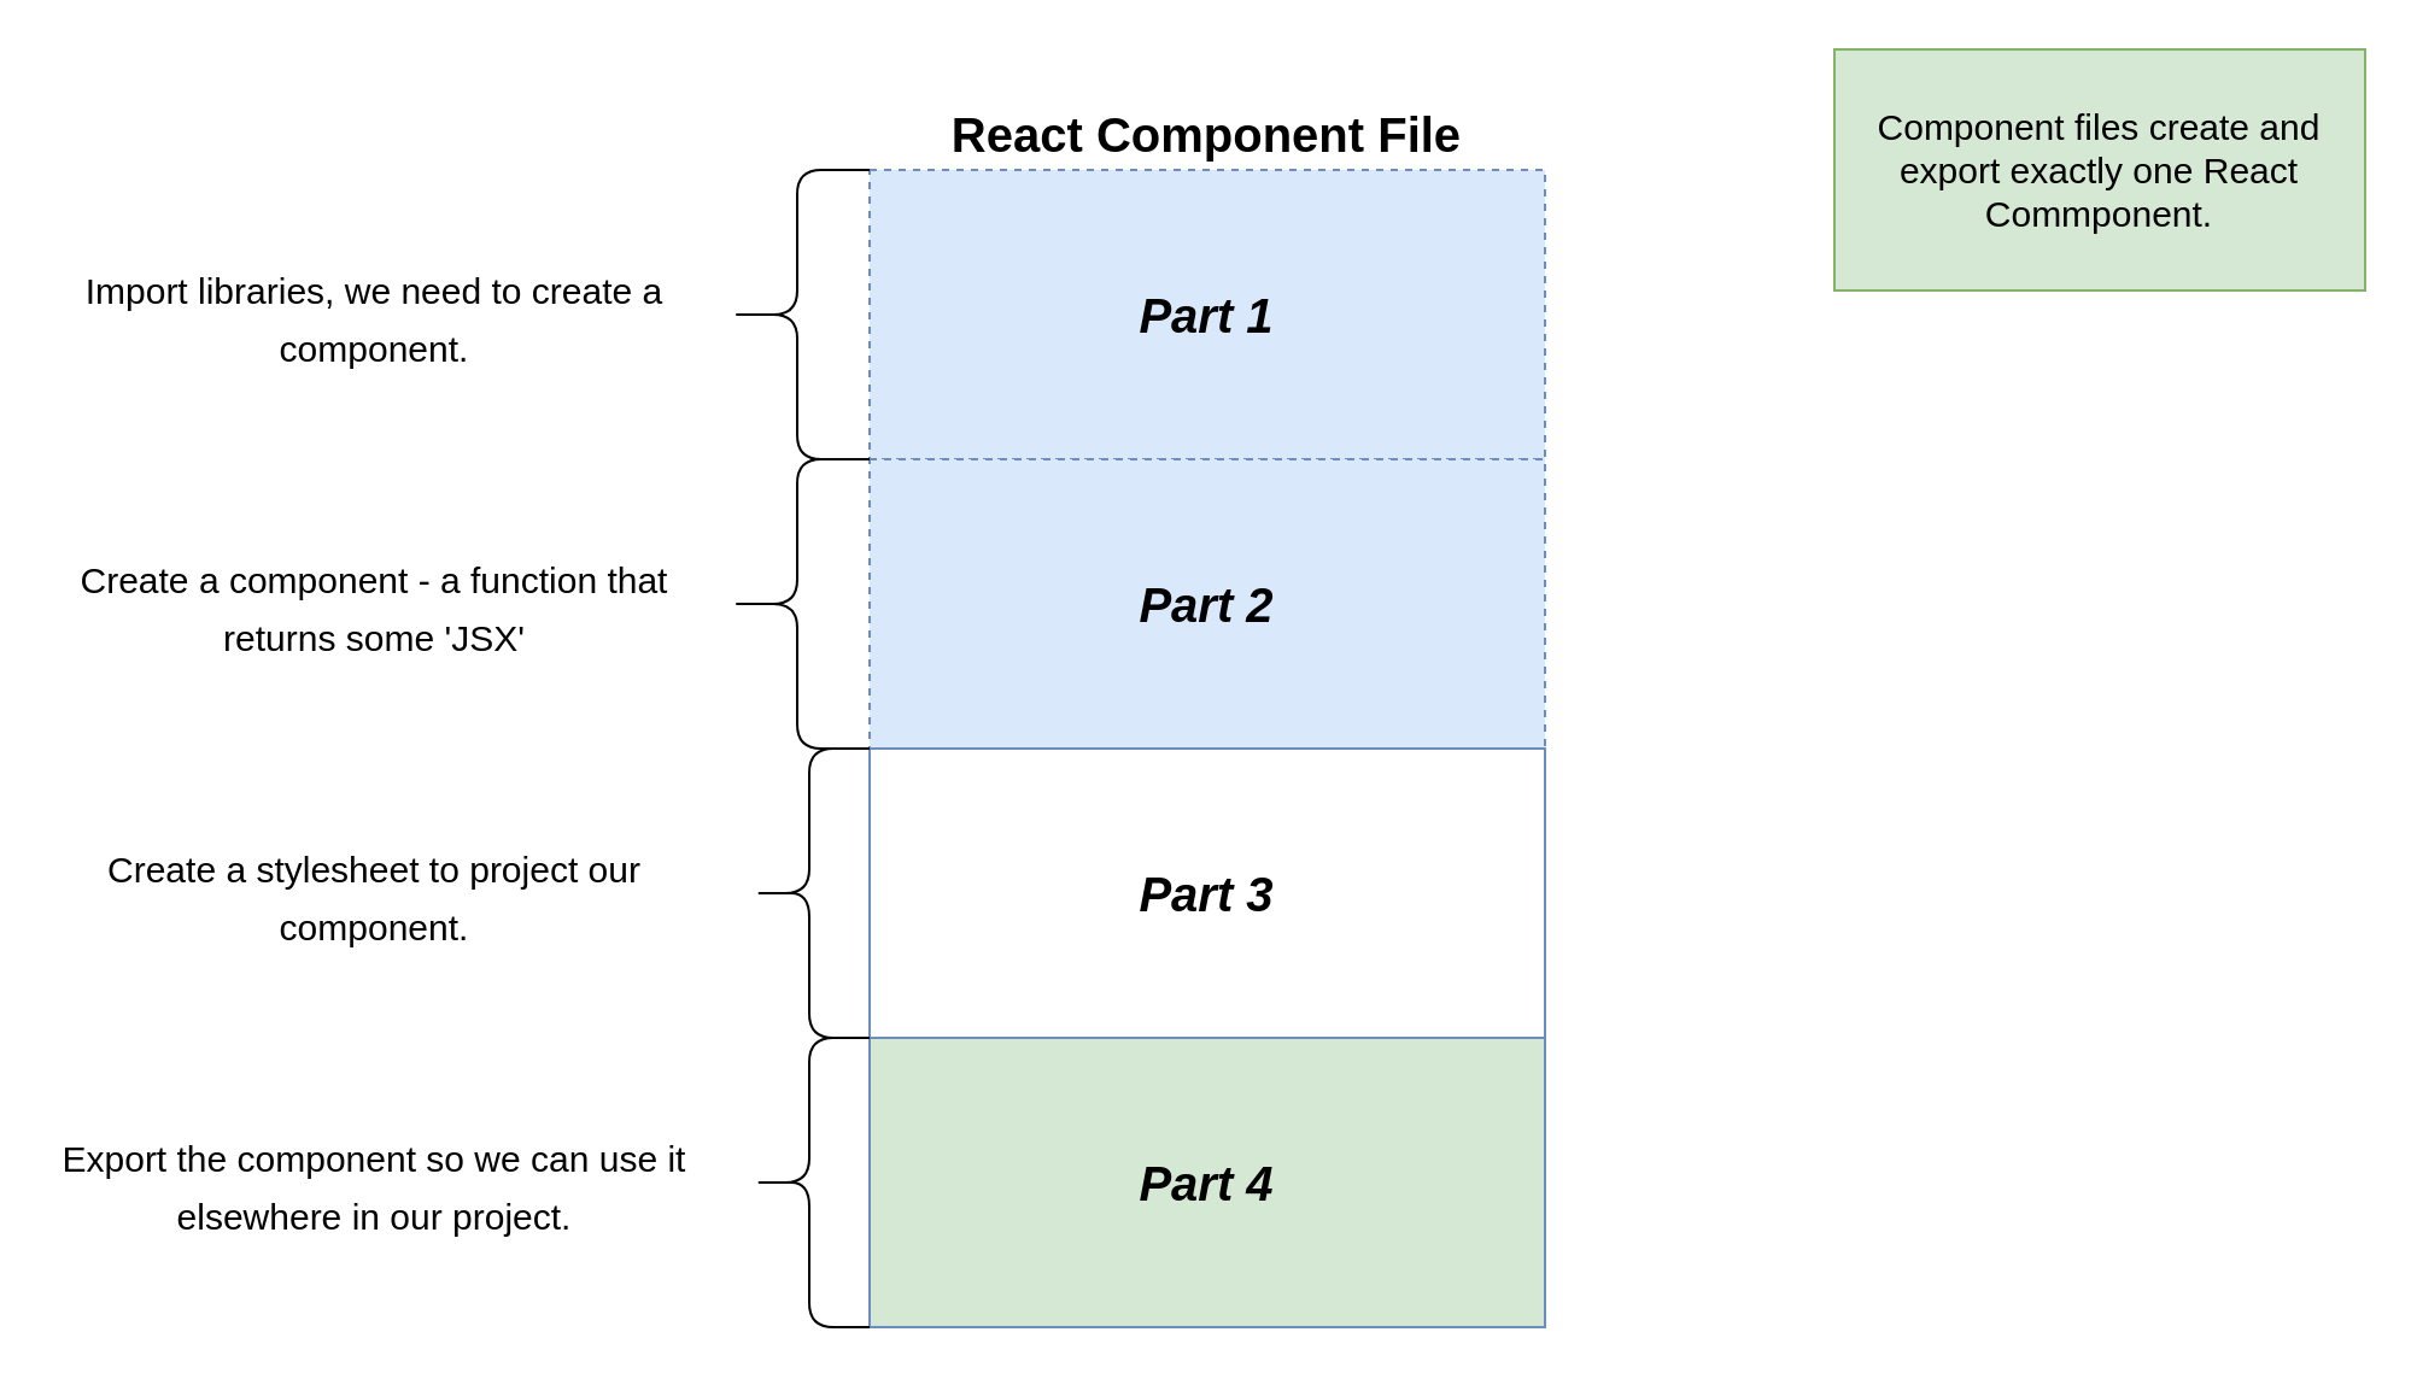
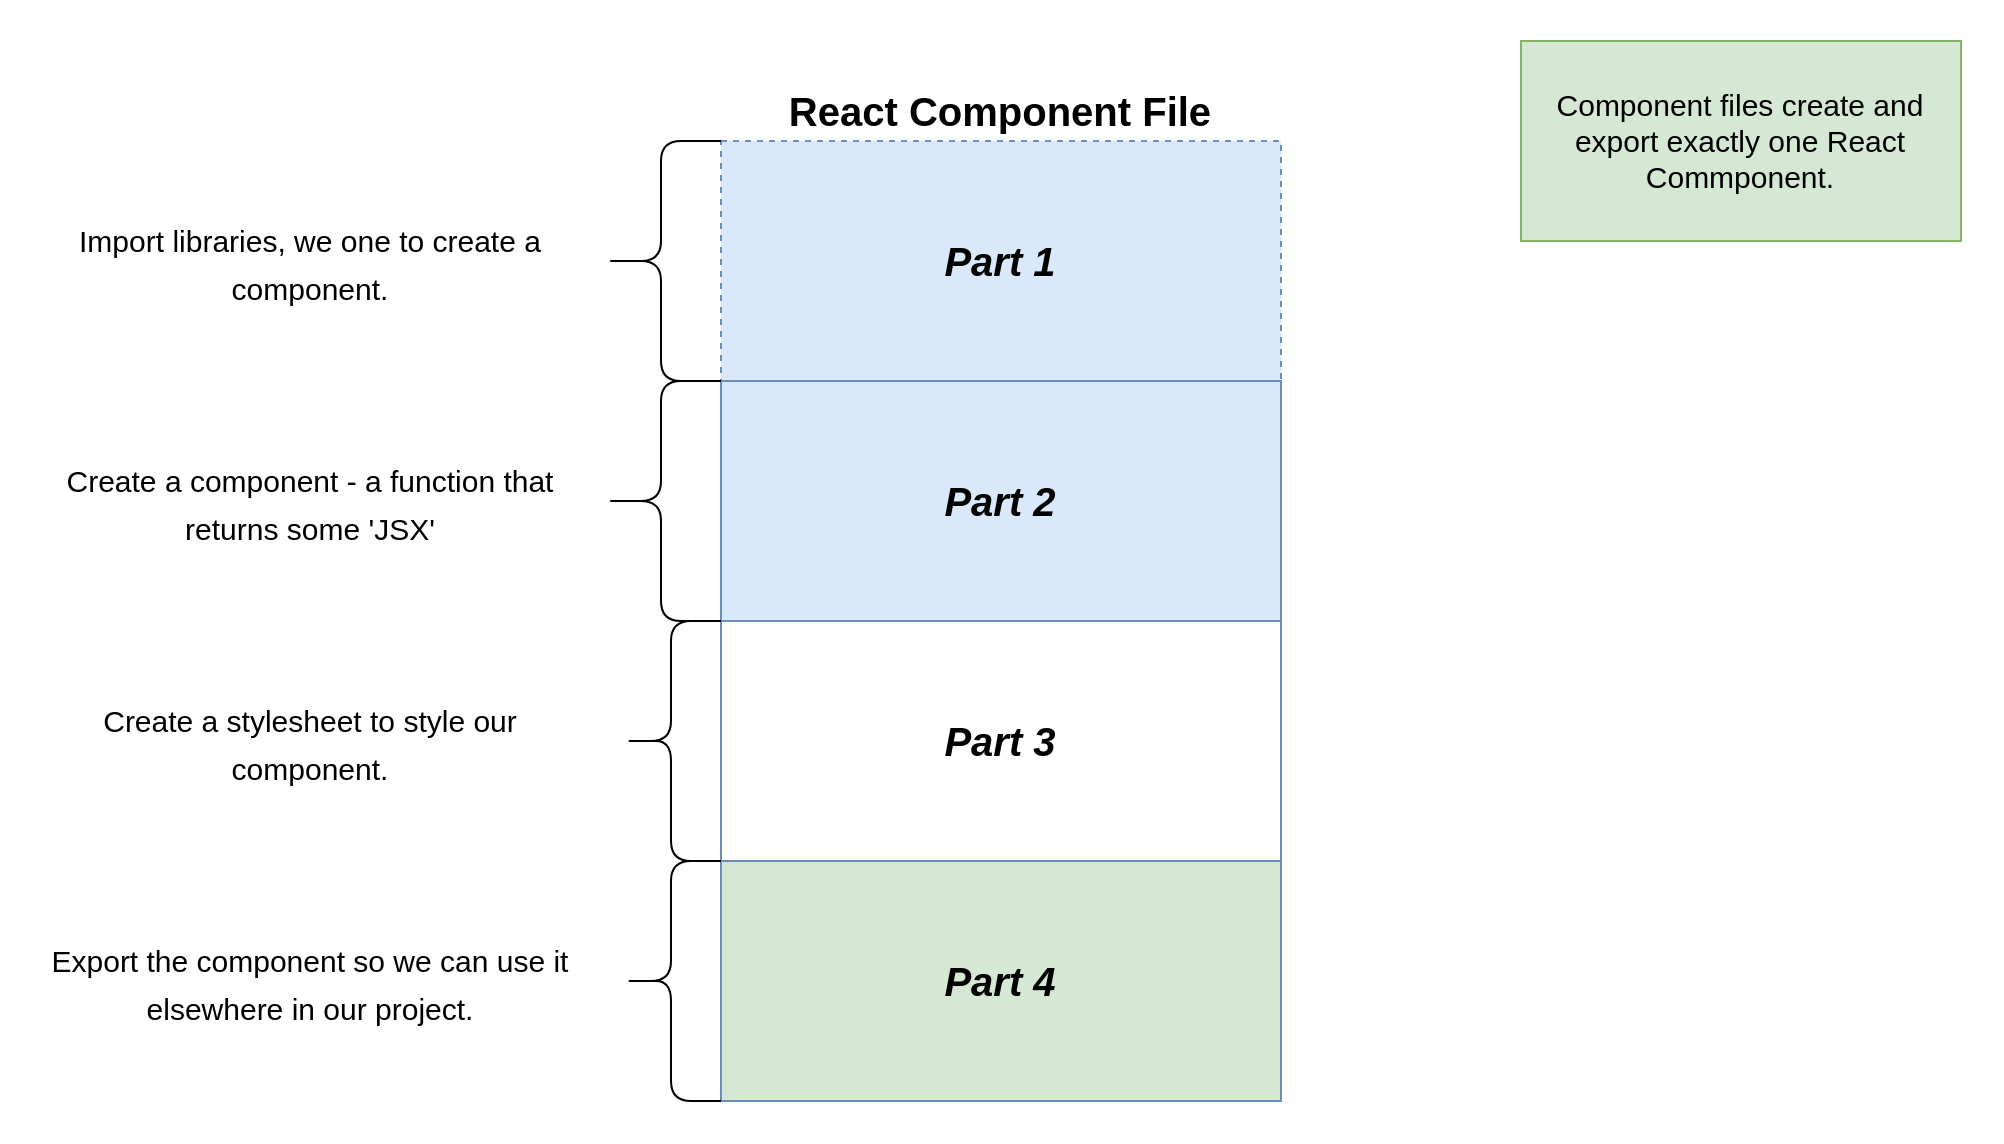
- <mxCell id="11" value="&lt;font style=&quot;font-size: 15px&quot;&gt;Import libraries, we need to create a component.&lt;/font&gt;" style="text;html=1;strokeColor=none;fillColor=none;align=center;verticalAlign=middle;whiteSpace=wrap;rounded=0;fontSize=20;" vertex="1" parent="1"><mxGeometry x="20" y="97.5" width="270" height="65" as="geometry" /></mxCell>
+ <mxCell id="11" value="&lt;font style=&quot;font-size: 15px&quot;&gt;Import libraries, we one to create a component.&lt;/font&gt;" style="text;html=1;strokeColor=none;fillColor=none;align=center;verticalAlign=middle;whiteSpace=wrap;rounded=0;fontSize=20;" vertex="1" parent="1"><mxGeometry x="20" y="97.5" width="270" height="65" as="geometry" /></mxCell>
- <mxCell id="4" value="&lt;b&gt;&lt;i&gt;Part 2&lt;/i&gt;&lt;/b&gt;" style="rounded=0;whiteSpace=wrap;html=1;fontSize=20;fillColor=#dae8fc;strokeColor=#6c8ebf;dashed=1;" vertex="1" parent="1"><mxGeometry x="360" y="190" width="280" height="120" as="geometry" /></mxCell>
+ <mxCell id="4" value="&lt;b&gt;&lt;i&gt;Part 2&lt;/i&gt;&lt;/b&gt;" style="rounded=0;whiteSpace=wrap;html=1;fontSize=20;fillColor=#dae8fc;strokeColor=#6c8ebf;" vertex="1" parent="1"><mxGeometry x="360" y="190" width="280" height="120" as="geometry" /></mxCell>
- <mxCell id="13" value="&lt;span style=&quot;font-size: 15px&quot;&gt;Create a stylesheet to project our component.&lt;/span&gt;" style="text;html=1;strokeColor=none;fillColor=none;align=center;verticalAlign=middle;whiteSpace=wrap;rounded=0;fontSize=20;" vertex="1" parent="1"><mxGeometry x="20" y="337.5" width="270" height="65" as="geometry" /></mxCell>
+ <mxCell id="13" value="&lt;span style=&quot;font-size: 15px&quot;&gt;Create a stylesheet to style our component.&lt;/span&gt;" style="text;html=1;strokeColor=none;fillColor=none;align=center;verticalAlign=middle;whiteSpace=wrap;rounded=0;fontSize=20;" vertex="1" parent="1"><mxGeometry x="20" y="337.5" width="270" height="65" as="geometry" /></mxCell>
